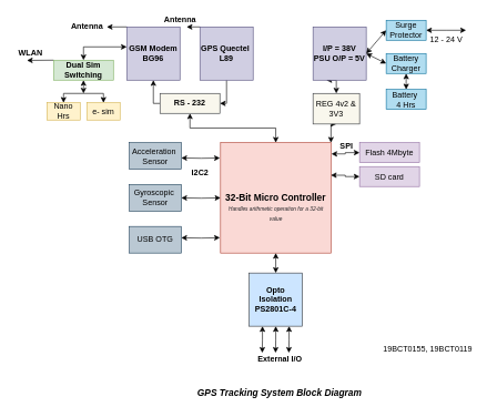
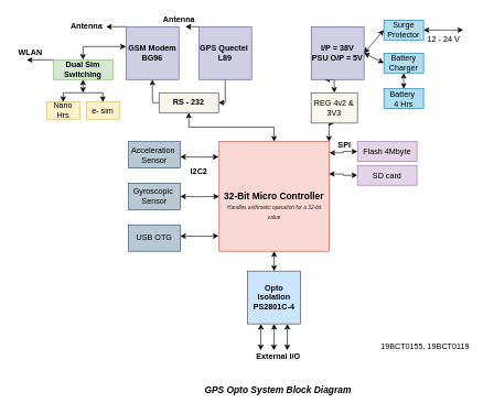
- <mxCell id="54" value="&lt;b&gt;&lt;i&gt;&lt;font style=&quot;font-size: 14px&quot;&gt;GPS Tracking System Block Diagram&lt;/font&gt;&lt;/i&gt;&lt;/b&gt;" style="text;html=1;strokeColor=none;fillColor=none;align=center;verticalAlign=middle;whiteSpace=wrap;rounded=0;labelBackgroundColor=none;fontSize=12;" vertex="1" parent="1"><mxGeometry x="278.25" y="575" width="283.5" height="30" as="geometry" /></mxCell>
+ <mxCell id="54" value="&lt;b&gt;&lt;i&gt;&lt;font style=&quot;font-size: 14px&quot;&gt;GPS Opto System Block Diagram&lt;/font&gt;&lt;/i&gt;&lt;/b&gt;" style="text;html=1;strokeColor=none;fillColor=none;align=center;verticalAlign=middle;whiteSpace=wrap;rounded=0;labelBackgroundColor=none;fontSize=12;" vertex="1" parent="1"><mxGeometry x="278.25" y="575" width="283.5" height="30" as="geometry" /></mxCell>
